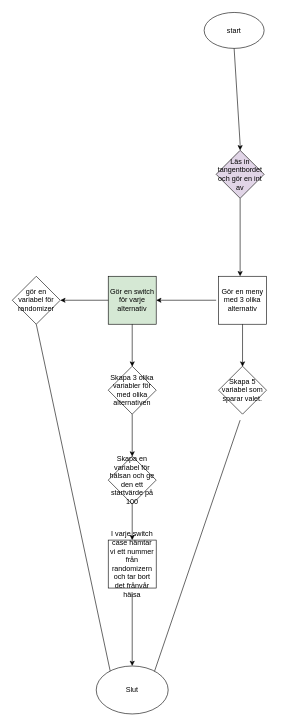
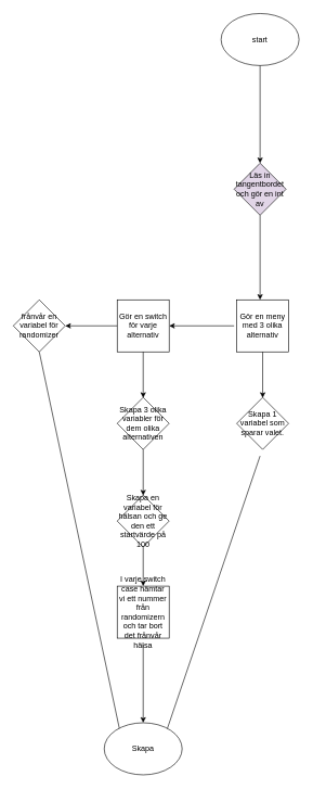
- <mxCell id="2" value="start" style="ellipse;whiteSpace=wrap;html=1;" vertex="1" parent="1"><mxGeometry x="340" y="20" width="100" height="60" as="geometry" /></mxCell>
+ <mxCell id="2" value="start" style="ellipse;whiteSpace=wrap;html=1;" vertex="1" parent="1"><mxGeometry x="340" y="20" width="120" height="80" as="geometry" /></mxCell>
- <mxCell id="12" value="gör en variabel för randomizer" style="rhombus;whiteSpace=wrap;html=1;" vertex="1" parent="1"><mxGeometry x="20" y="460" width="80" height="80" as="geometry" /></mxCell>
+ <mxCell id="12" value="frånvår en variabel för randomizer" style="rhombus;whiteSpace=wrap;html=1;" vertex="1" parent="1"><mxGeometry x="20" y="460" width="80" height="80" as="geometry" /></mxCell>
- <mxCell id="10" value="Gör en switch för varje alternativ" style="whiteSpace=wrap;html=1;aspect=fixed;fillColor=#d5e8d4;" vertex="1" parent="1"><mxGeometry x="180" y="460" width="80" height="80" as="geometry" /></mxCell>
+ <mxCell id="10" value="Gör en switch för varje alternativ" style="whiteSpace=wrap;html=1;aspect=fixed;" vertex="1" parent="1"><mxGeometry x="180" y="460" width="80" height="80" as="geometry" /></mxCell>
- <mxCell id="14" value="Skapa 3 olika variabler för med olika alternativen" style="rhombus;whiteSpace=wrap;html=1;" vertex="1" parent="1"><mxGeometry x="180" y="610" width="80" height="80" as="geometry" /></mxCell>
+ <mxCell id="14" value="Skapa 3 olika variabler för dem olika alternativen" style="rhombus;whiteSpace=wrap;html=1;" vertex="1" parent="1"><mxGeometry x="180" y="610" width="80" height="80" as="geometry" /></mxCell>
- <mxCell id="8" value="Skapa 5 variabel som sparar valet." style="rhombus;whiteSpace=wrap;html=1;" vertex="1" parent="1"><mxGeometry x="364" y="610" width="80" height="80" as="geometry" /></mxCell>
+ <mxCell id="8" value="Skapa 1 variabel som sparar valet." style="rhombus;whiteSpace=wrap;html=1;" vertex="1" parent="1"><mxGeometry x="364" y="610" width="80" height="80" as="geometry" /></mxCell>
- <mxCell id="22" value="Slut" style="ellipse;whiteSpace=wrap;html=1;" vertex="1" parent="1"><mxGeometry x="160" y="1110" width="120" height="80" as="geometry" /></mxCell>
+ <mxCell id="22" value="Skapa" style="ellipse;whiteSpace=wrap;html=1;" vertex="1" parent="1"><mxGeometry x="160" y="1110" width="120" height="80" as="geometry" /></mxCell>
